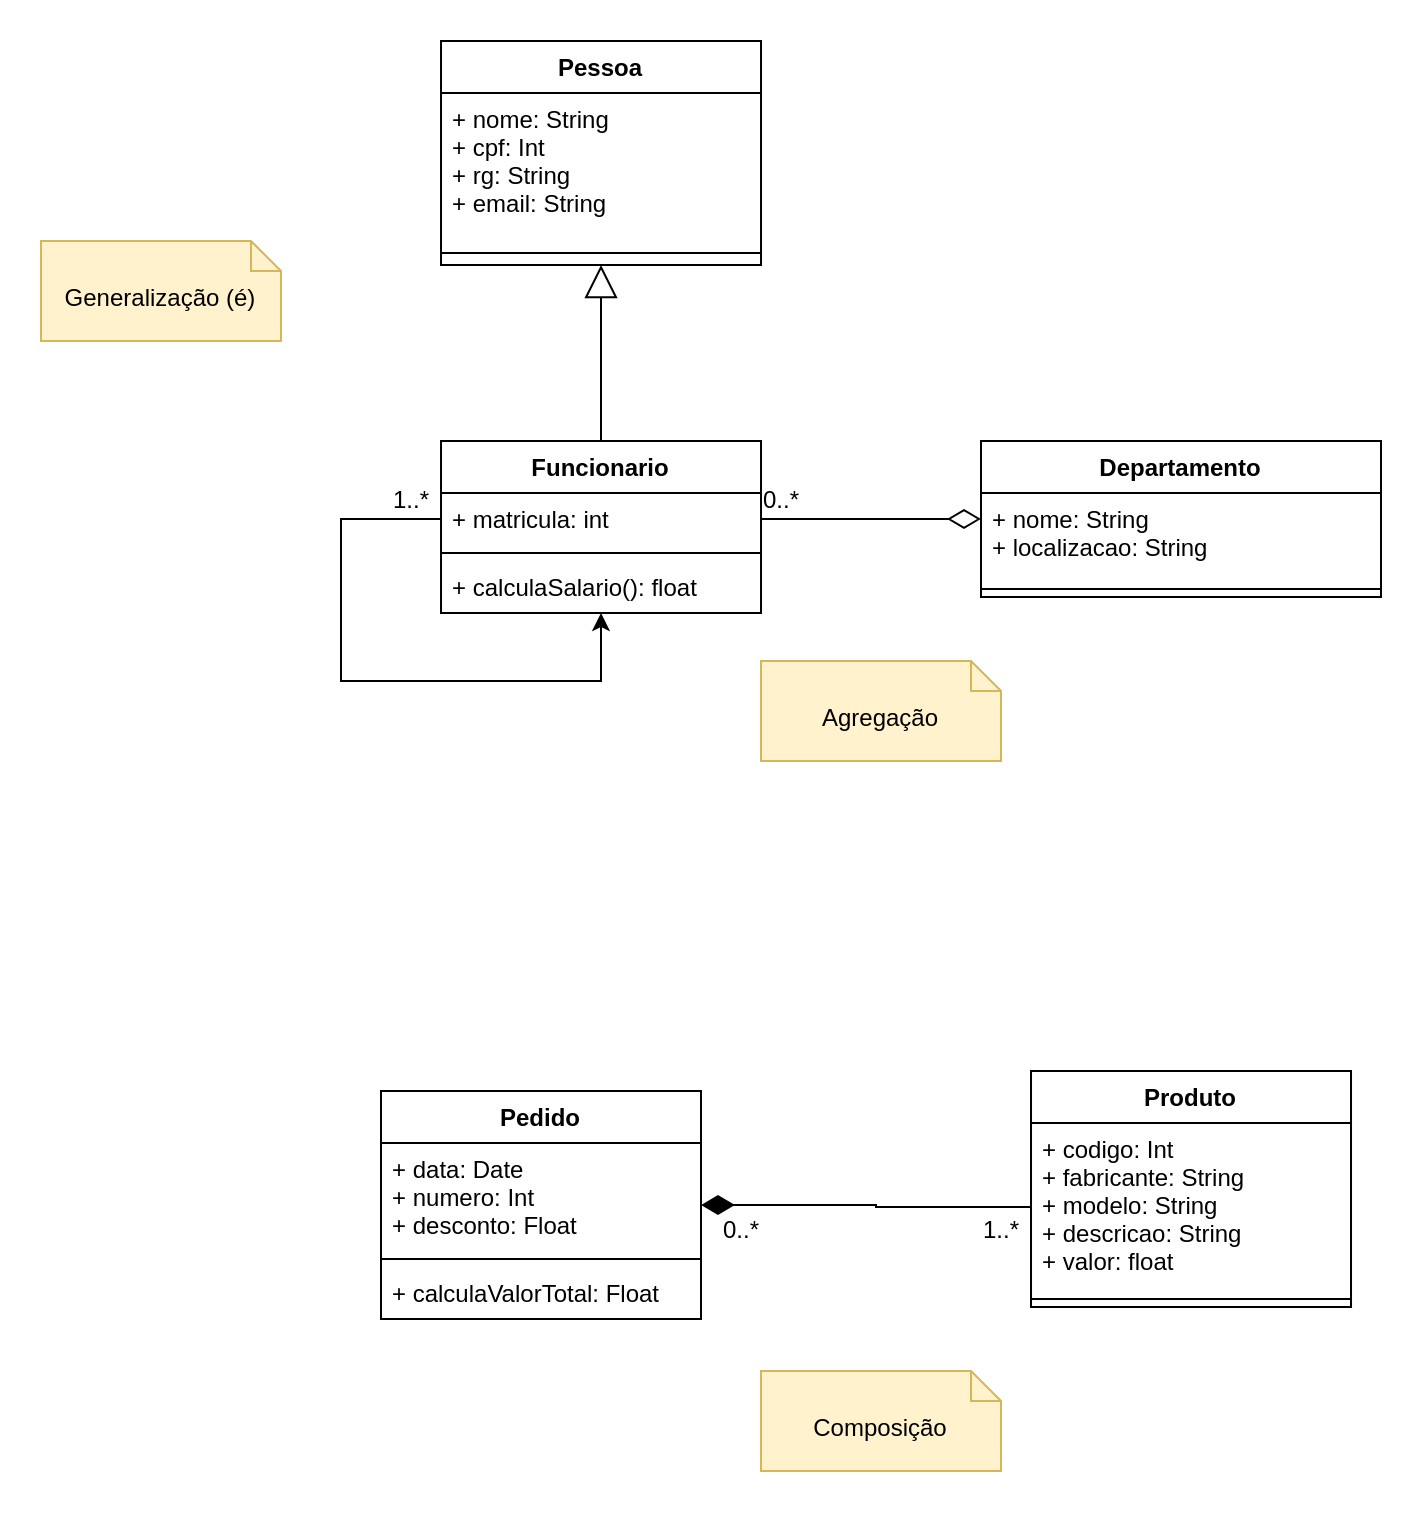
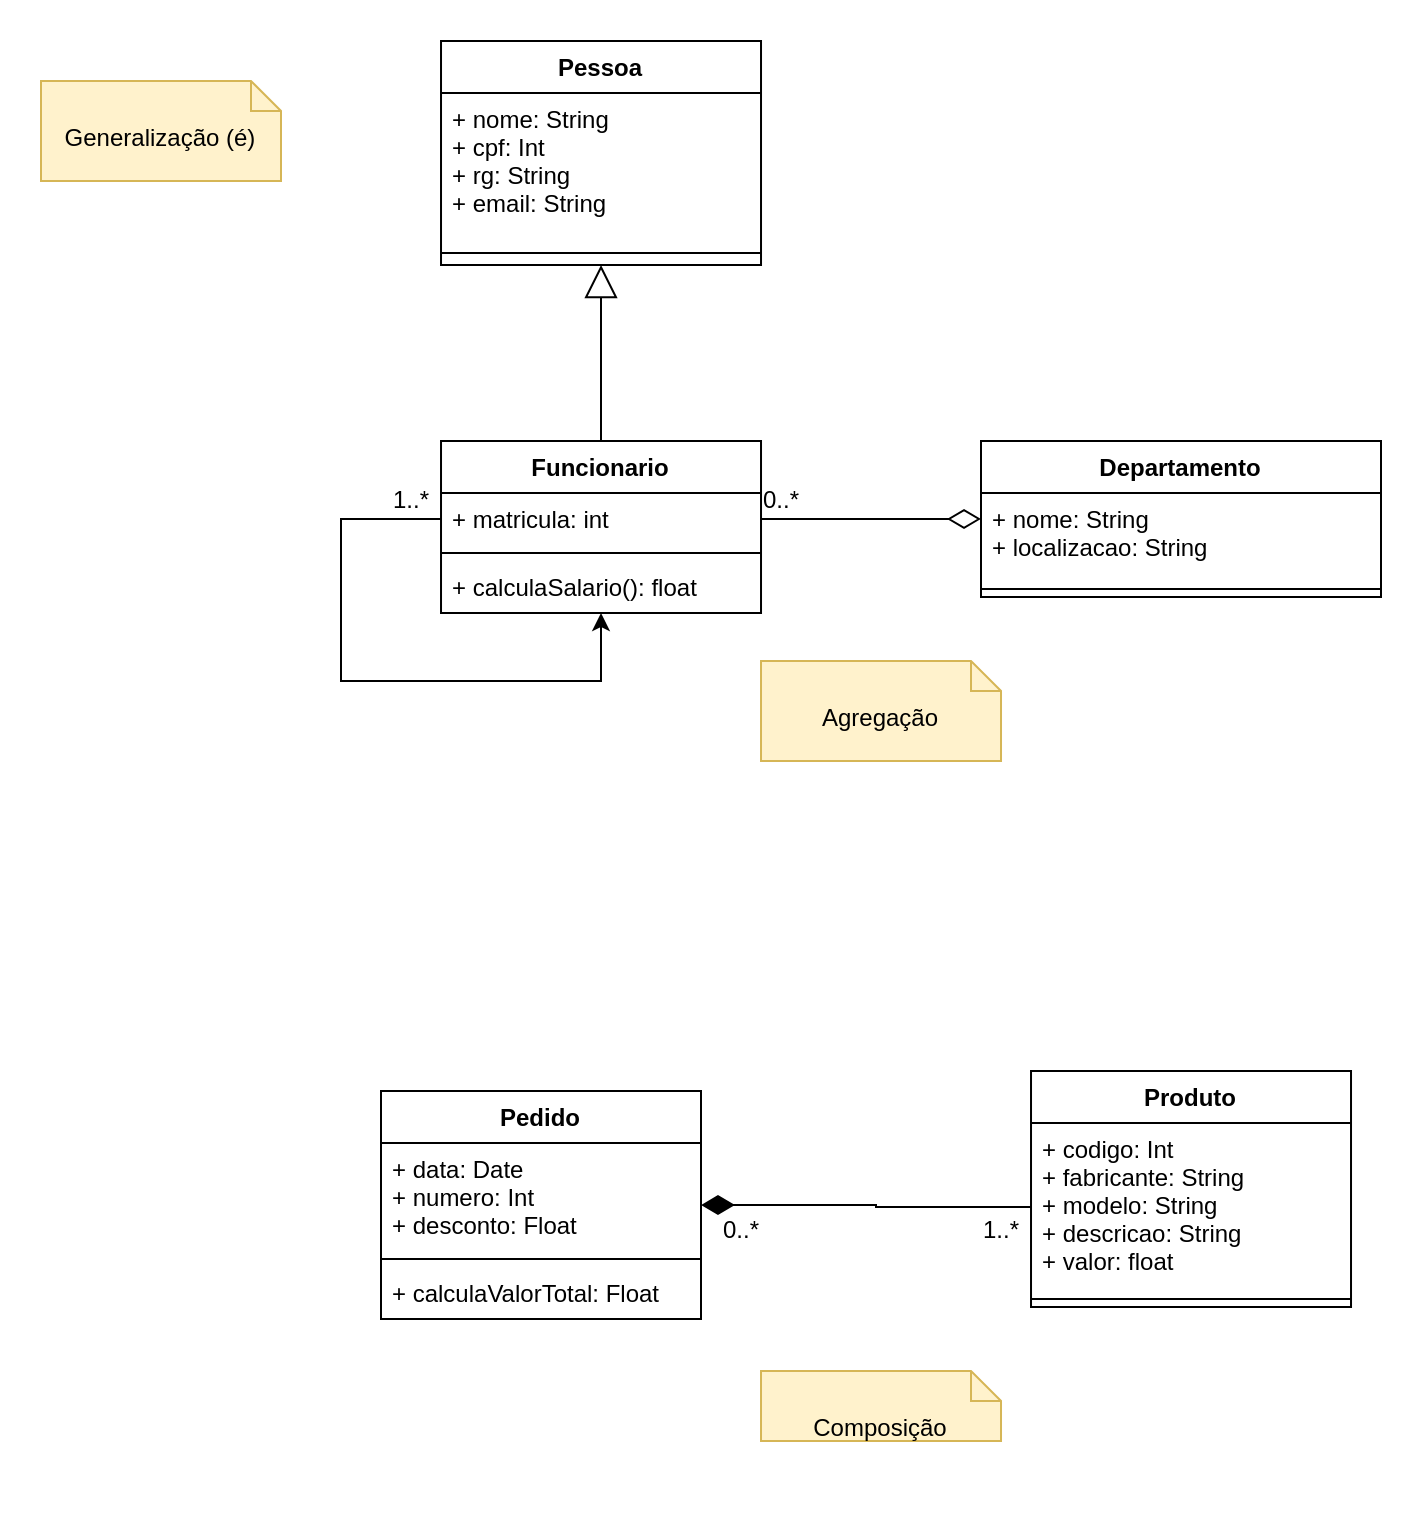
- <mxCell id="12" value="Generalização (é)" style="shape=note2;boundedLbl=1;whiteSpace=wrap;html=1;size=15;verticalAlign=top;align=center;fillColor=#fff2cc;strokeColor=#d6b656;" vertex="1" parent="1"><mxGeometry x="20" y="120" width="120" height="50" as="geometry" /></mxCell>
+ <mxCell id="12" value="Generalização (é)" style="shape=note2;boundedLbl=1;whiteSpace=wrap;html=1;size=15;verticalAlign=top;align=center;fillColor=#fff2cc;strokeColor=#d6b656;" vertex="1" parent="1"><mxGeometry x="20" y="40" width="120" height="50" as="geometry" /></mxCell>
- <mxCell id="27" value="Composição" style="shape=note2;boundedLbl=1;whiteSpace=wrap;html=1;size=15;verticalAlign=top;align=center;fillColor=#fff2cc;strokeColor=#d6b656;" vertex="1" parent="1"><mxGeometry x="380.01" y="685" width="120" height="50" as="geometry" /></mxCell>
+ <mxCell id="27" value="Composição" style="shape=note2;boundedLbl=1;whiteSpace=wrap;html=1;size=15;verticalAlign=top;align=center;fillColor=#fff2cc;strokeColor=#d6b656;" vertex="1" parent="1"><mxGeometry x="380.01" y="685" width="120" height="35" as="geometry" /></mxCell>
